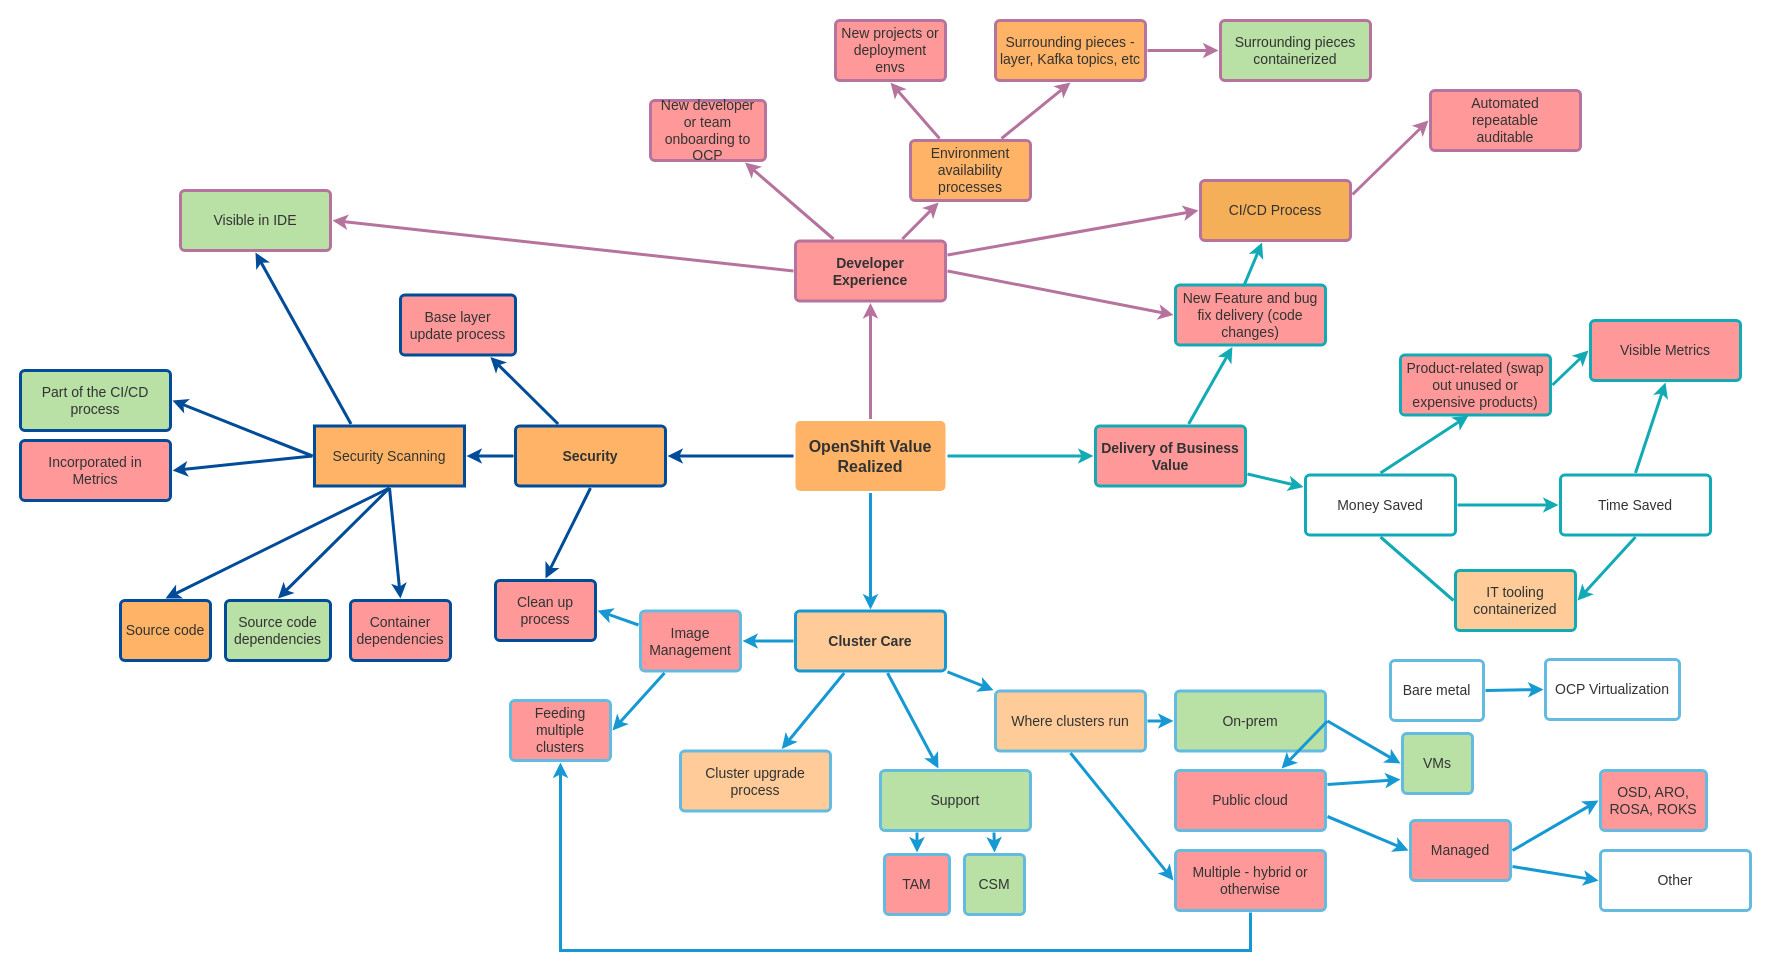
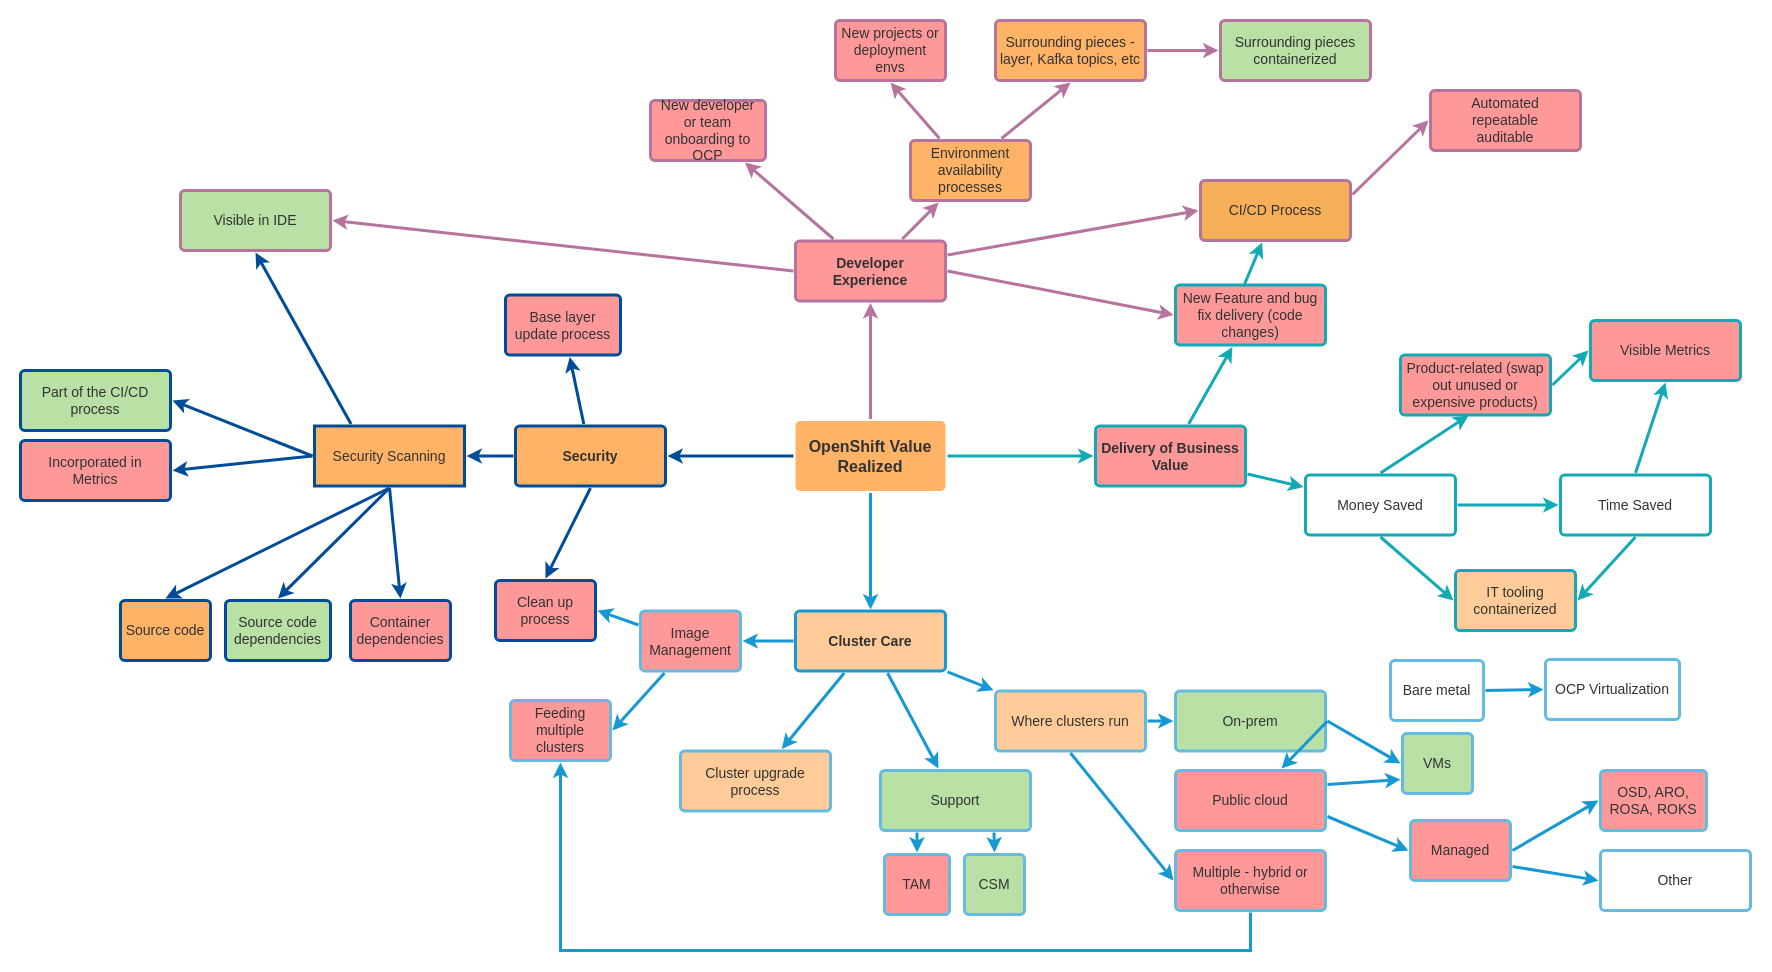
- <mxCell id="11" value="Base layer update process" style="rounded=1;whiteSpace=wrap;html=1;shadow=0;labelBackgroundColor=none;strokeColor=#004C99;strokeWidth=3;fillColor=#FF9999;fontFamily=Helvetica;fontSize=14;align=center;spacing=5;fontStyle=0;arcSize=7;perimeterSpacing=2;fontColor=#333333;" parent="1" vertex="1"><mxGeometry x="400" y="294.5" width="115" height="60" as="geometry" /></mxCell>
+ <mxCell id="11" value="Base layer update process" style="rounded=1;whiteSpace=wrap;html=1;shadow=0;labelBackgroundColor=none;strokeColor=#004C99;strokeWidth=3;fillColor=#FF9999;fontFamily=Helvetica;fontSize=14;align=center;spacing=5;fontStyle=0;arcSize=7;perimeterSpacing=2;fontColor=#333333;" parent="1" vertex="1"><mxGeometry x="505" y="294.5" width="115" height="60" as="geometry" /></mxCell>
- <mxCell id="52" value="" style="edgeStyle=none;rounded=1;jumpStyle=none;html=1;shadow=0;labelBackgroundColor=none;startArrow=none;startFill=0;jettySize=auto;orthogonalLoop=1;strokeColor=#12AAB5;strokeWidth=3;fontFamily=Helvetica;fontSize=14;fontColor=#FFFFFF;spacing=5;fontStyle=1;fillColor=#b0e3e6;exitX=0.5;exitY=1;exitDx=0;exitDy=0;entryX=0;entryY=0.5;entryDx=0;entryDy=0;endArrow=none;" parent="1" source="18" target="53" edge="1"><mxGeometry relative="1" as="geometry"><mxPoint x="1390" y="482.5" as="sourcePoint" /><mxPoint x="1450" y="580" as="targetPoint" /></mxGeometry></mxCell>
+ <mxCell id="52" value="" style="edgeStyle=none;rounded=1;jumpStyle=none;html=1;shadow=0;labelBackgroundColor=none;startArrow=none;startFill=0;jettySize=auto;orthogonalLoop=1;strokeColor=#12AAB5;strokeWidth=3;fontFamily=Helvetica;fontSize=14;fontColor=#FFFFFF;spacing=5;fontStyle=1;fillColor=#b0e3e6;exitX=0.5;exitY=1;exitDx=0;exitDy=0;entryX=0;entryY=0.5;entryDx=0;entryDy=0;" parent="1" source="18" target="53" edge="1"><mxGeometry relative="1" as="geometry"><mxPoint x="1390" y="482.5" as="sourcePoint" /><mxPoint x="1450" y="580" as="targetPoint" /></mxGeometry></mxCell>
